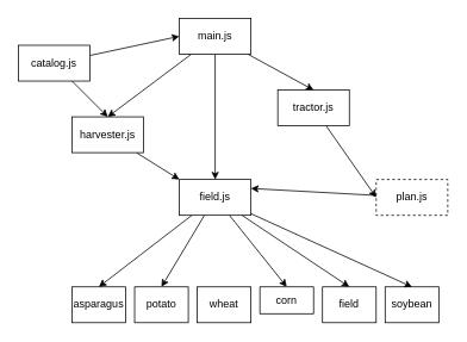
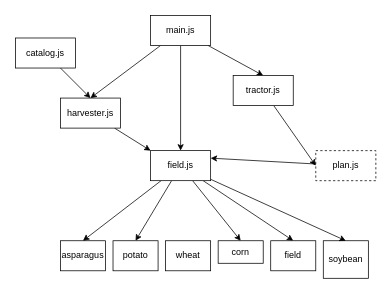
- <mxCell id="25" style="edgeStyle=none;html=1;entryX=0;entryY=0.5;entryDx=0;entryDy=0;" edge="1" parent="1" source="26" target="5"><mxGeometry relative="1" as="geometry" /></mxCell>
- <mxCell id="9" value="soybean" style="whiteSpace=wrap;html=1;" vertex="1" parent="1"><mxGeometry x="430" y="320" width="60" height="40" as="geometry" /></mxCell>
+ <mxCell id="9" value="soybean" style="whiteSpace=wrap;html=1;" vertex="1" parent="1"><mxGeometry x="430" y="320" width="60" height="50" as="geometry" /></mxCell>
